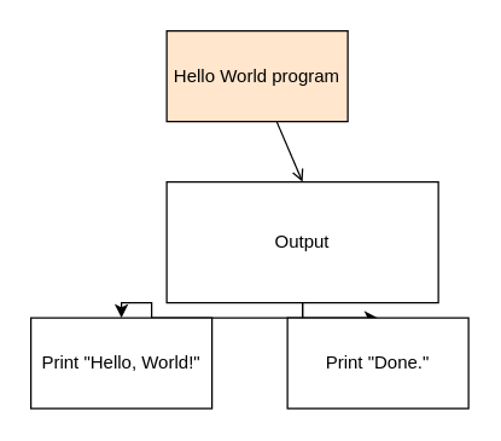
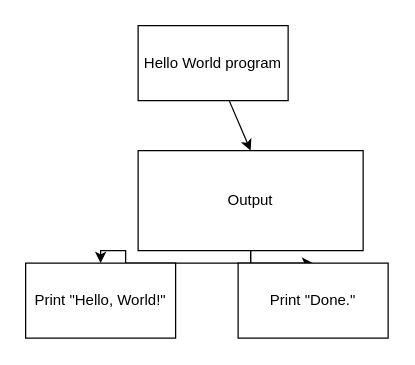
- <mxCell id="3" value="Hello World program" style="rounded=0;whiteSpace=wrap;html=1;fillColor=#ffe6cc;" vertex="1" parent="1"><mxGeometry x="110" y="20" width="120" height="60" as="geometry" /></mxCell>
+ <mxCell id="3" value="Hello World program" style="rounded=0;whiteSpace=wrap;html=1;" vertex="1" parent="1"><mxGeometry x="110" y="20" width="120" height="60" as="geometry" /></mxCell>
- <mxCell id="2" style="edgeStyle=none;html=1;entryX=0.5;entryY=0;entryDx=0;entryDy=0;endArrow=open;" edge="1" parent="1" source="3" target="6"><mxGeometry relative="1" as="geometry" /></mxCell>
+ <mxCell id="2" style="edgeStyle=none;html=1;entryX=0.5;entryY=0;entryDx=0;entryDy=0;" edge="1" parent="1" source="3" target="6"><mxGeometry relative="1" as="geometry" /></mxCell>
